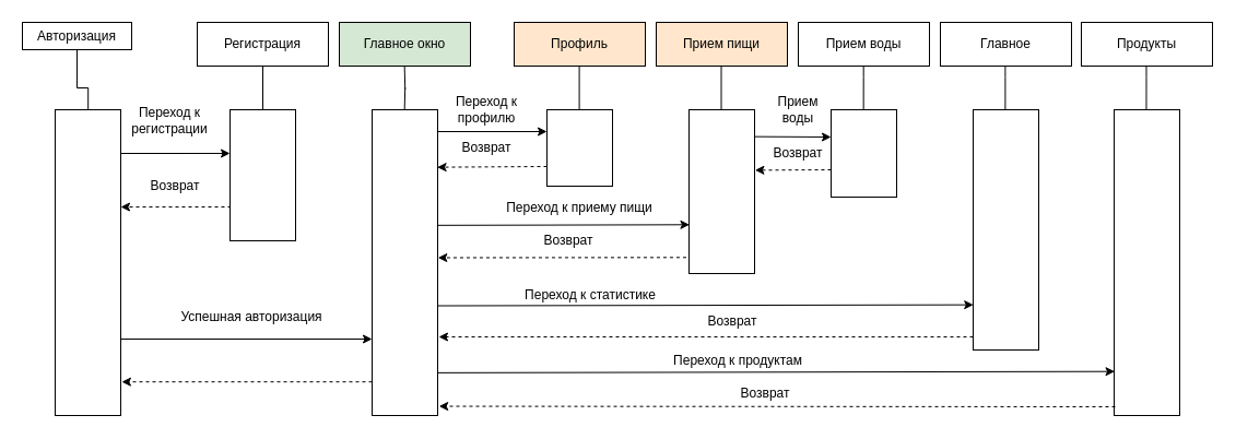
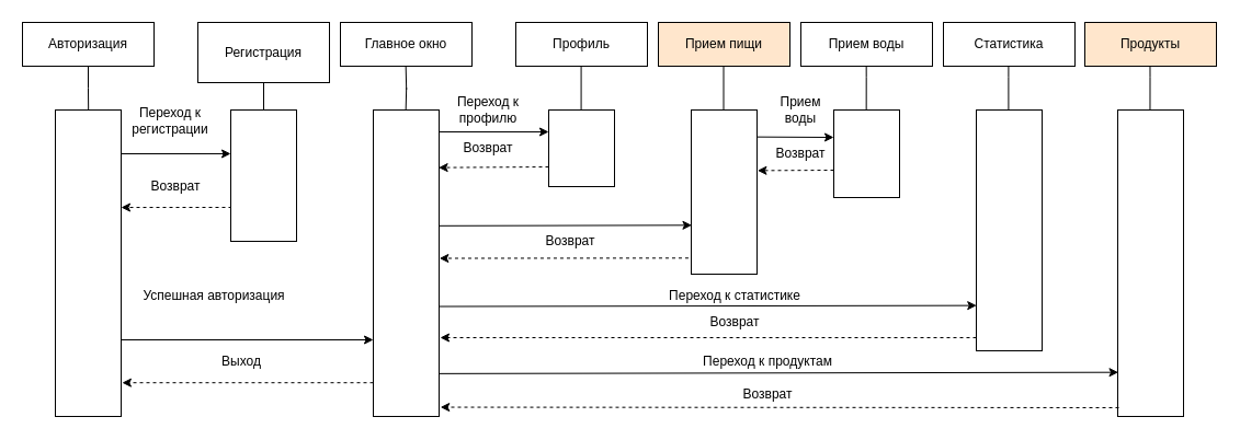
- <mxCell id="3" value="Авторизация" style="rounded=0;whiteSpace=wrap;html=1;" vertex="1" parent="1"><mxGeometry x="20" y="20" width="100" height="25" as="geometry" /></mxCell>
+ <mxCell id="3" value="Авторизация" style="rounded=0;whiteSpace=wrap;html=1;" vertex="1" parent="1"><mxGeometry x="20" y="20" width="120" height="40" as="geometry" /></mxCell>
- <mxCell id="7" value="Регистрация" style="rounded=0;whiteSpace=wrap;html=1;" vertex="1" parent="1"><mxGeometry x="180" y="20" width="120" height="40" as="geometry" /></mxCell>
+ <mxCell id="7" value="Регистрация" style="rounded=0;whiteSpace=wrap;html=1;" vertex="1" parent="1"><mxGeometry x="180" y="20" width="120" height="55" as="geometry" /></mxCell>
- <mxCell id="11" value="Главное окно" style="rounded=0;whiteSpace=wrap;html=1;fillColor=#d5e8d4;" vertex="1" parent="1"><mxGeometry x="310" y="20" width="120" height="40" as="geometry" /></mxCell>
+ <mxCell id="11" value="Главное окно" style="rounded=0;whiteSpace=wrap;html=1;" vertex="1" parent="1"><mxGeometry x="310" y="20" width="120" height="40" as="geometry" /></mxCell>
- <mxCell id="20" value="Профиль" style="rounded=0;whiteSpace=wrap;html=1;fillColor=#ffe6cc;" vertex="1" parent="1"><mxGeometry x="470" y="20" width="120" height="40" as="geometry" /></mxCell>
+ <mxCell id="20" value="Профиль" style="rounded=0;whiteSpace=wrap;html=1;" vertex="1" parent="1"><mxGeometry x="470" y="20" width="120" height="40" as="geometry" /></mxCell>
- <mxCell id="40" value="Главное" style="rounded=0;whiteSpace=wrap;html=1;" vertex="1" parent="1"><mxGeometry x="860" y="20" width="120" height="40" as="geometry" /></mxCell>
+ <mxCell id="40" value="Статистика" style="rounded=0;whiteSpace=wrap;html=1;" vertex="1" parent="1"><mxGeometry x="860" y="20" width="120" height="40" as="geometry" /></mxCell>
- <mxCell id="41" value="Продукты" style="rounded=0;whiteSpace=wrap;html=1;" vertex="1" parent="1"><mxGeometry x="989" y="20" width="120" height="40" as="geometry" /></mxCell>
+ <mxCell id="41" value="Продукты" style="rounded=0;whiteSpace=wrap;html=1;fillColor=#ffe6cc;" vertex="1" parent="1"><mxGeometry x="989" y="20" width="120" height="40" as="geometry" /></mxCell>
- <mxCell id="31" value="Переход к приему пищи" style="text;html=1;strokeColor=none;fillColor=none;align=center;verticalAlign=middle;whiteSpace=wrap;rounded=0;" vertex="1" parent="1"><mxGeometry x="460" y="180" width="140" height="20" as="geometry" /></mxCell>
- <mxCell id="47" value="Переход к статистике" style="text;html=1;strokeColor=none;fillColor=none;align=center;verticalAlign=middle;whiteSpace=wrap;rounded=0;" vertex="1" parent="1"><mxGeometry x="470" y="260" width="140" height="20" as="geometry" /></mxCell>
+ <mxCell id="47" value="Переход к статистике" style="text;html=1;strokeColor=none;fillColor=none;align=center;verticalAlign=middle;whiteSpace=wrap;rounded=0;" vertex="1" parent="1"><mxGeometry x="600" y="260" width="140" height="20" as="geometry" /></mxCell>
- <mxCell id="16" value="Успешная авторизация" style="text;html=1;strokeColor=none;fillColor=none;align=center;verticalAlign=middle;whiteSpace=wrap;rounded=0;" vertex="1" parent="1"><mxGeometry x="160" y="280" width="140" height="20" as="geometry" /></mxCell>
+ <mxCell id="16" value="Успешная авторизация" style="text;html=1;strokeColor=none;fillColor=none;align=center;verticalAlign=middle;whiteSpace=wrap;rounded=0;" vertex="1" parent="1"><mxGeometry x="125" y="260" width="140" height="20" as="geometry" /></mxCell>
+ <mxCell id="17" value="Выход" style="text;html=1;strokeColor=none;fillColor=none;align=center;verticalAlign=middle;whiteSpace=wrap;rounded=0;" vertex="1" parent="1"><mxGeometry x="190" y="320" width="60" height="20" as="geometry" /></mxCell>
- <mxCell id="52" value="Переход к продуктам" style="text;html=1;strokeColor=none;fillColor=none;align=center;verticalAlign=middle;whiteSpace=wrap;rounded=0;" vertex="1" parent="1"><mxGeometry x="605" y="320" width="140" height="20" as="geometry" /></mxCell>
+ <mxCell id="52" value="Переход к продуктам" style="text;html=1;strokeColor=none;fillColor=none;align=center;verticalAlign=middle;whiteSpace=wrap;rounded=0;" vertex="1" parent="1"><mxGeometry x="630" y="320" width="140" height="20" as="geometry" /></mxCell>
